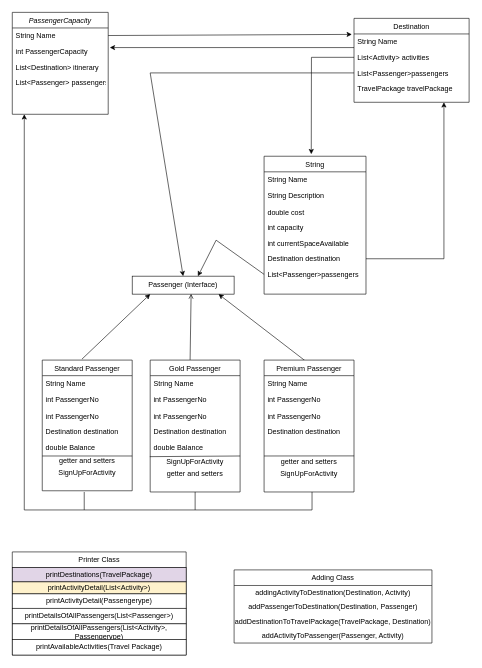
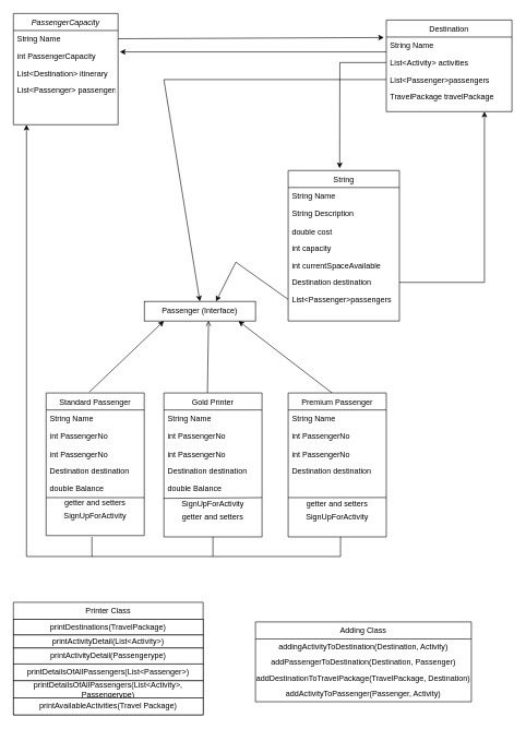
- <mxCell id="21" value="Gold Passenger" style="swimlane;fontStyle=0;align=center;verticalAlign=top;childLayout=stackLayout;horizontal=1;startSize=26;horizontalStack=0;resizeParent=1;resizeLast=0;collapsible=1;marginBottom=0;rounded=0;shadow=0;strokeWidth=1;" vertex="1" parent="1"><mxGeometry x="250" y="600" width="150" height="220" as="geometry"><mxRectangle x="130" y="380" width="160" height="26" as="alternateBounds" /></mxGeometry></mxCell>
+ <mxCell id="21" value="Gold Printer" style="swimlane;fontStyle=0;align=center;verticalAlign=top;childLayout=stackLayout;horizontal=1;startSize=26;horizontalStack=0;resizeParent=1;resizeLast=0;collapsible=1;marginBottom=0;rounded=0;shadow=0;strokeWidth=1;" vertex="1" parent="1"><mxGeometry x="250" y="600" width="150" height="220" as="geometry"><mxRectangle x="130" y="380" width="160" height="26" as="alternateBounds" /></mxGeometry></mxCell>
- <mxCell id="8" value="printDestinations(TravelPackage)" style="rounded=0;whiteSpace=wrap;html=1;fillColor=#e1d5e7;" vertex="1" parent="7"><mxGeometry y="26" width="290" height="24" as="geometry" /></mxCell>
+ <mxCell id="8" value="printDestinations(TravelPackage)" style="rounded=0;whiteSpace=wrap;html=1;" vertex="1" parent="7"><mxGeometry y="26" width="290" height="24" as="geometry" /></mxCell>
- <mxCell id="9" value="printActivityDetail(List&amp;lt;Activity&amp;gt;)" style="rounded=0;whiteSpace=wrap;html=1;fillColor=#fff2cc;" vertex="1" parent="7"><mxGeometry y="50" width="290" height="20" as="geometry" /></mxCell>
+ <mxCell id="9" value="printActivityDetail(List&amp;lt;Activity&amp;gt;)" style="rounded=0;whiteSpace=wrap;html=1;" vertex="1" parent="7"><mxGeometry y="50" width="290" height="20" as="geometry" /></mxCell>
